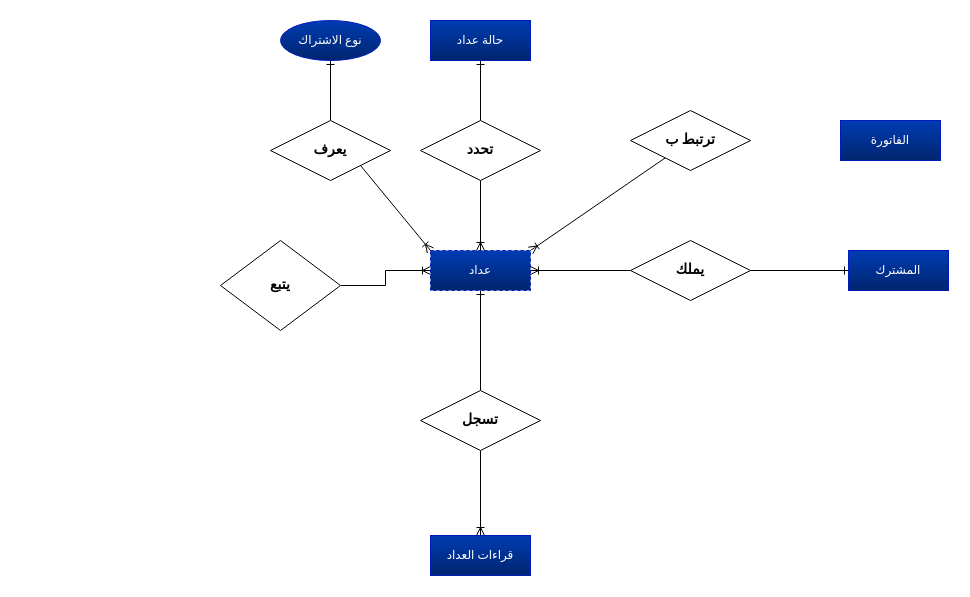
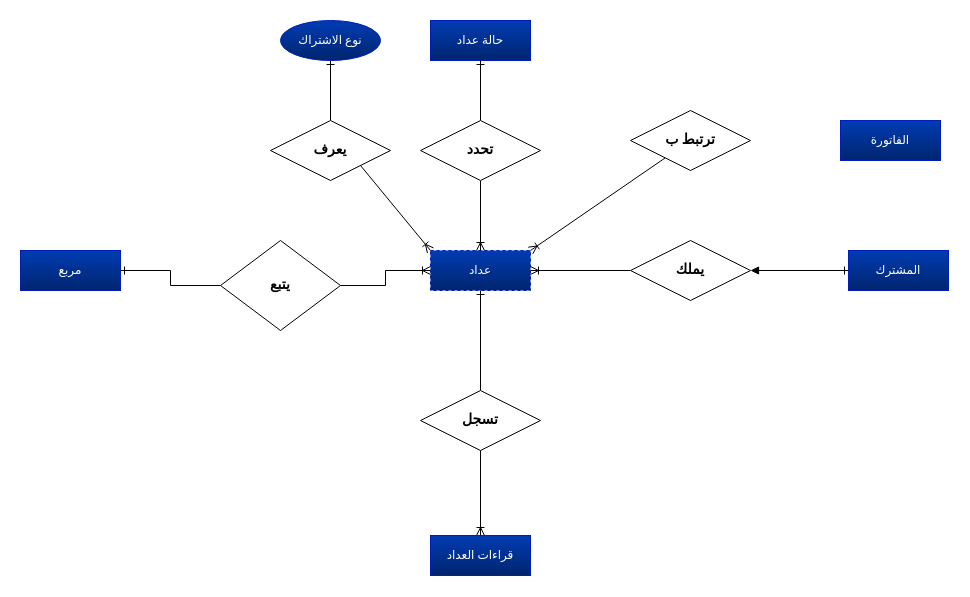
+ <mxCell id="4" value="مربع" style="whiteSpace=wrap;html=1;align=center;fontFamily=Readex Pro;fontSize=12;fontStyle=0;fontSource=https%3A%2F%2Ffonts.googleapis.com%2Fcss%3Ffamily%3DReadex%2BPro;gradientDirection=south;shadow=0;glass=0;rounded=0;fillColor=#003CB3;strokeColor=#001DBC;verticalAlign=middle;fontColor=#ffffff;gradientColor=#00256E;" vertex="1" parent="1"><mxGeometry x="20" y="250" width="100" height="40" as="geometry" /></mxCell>
- <mxCell id="19" value="" style="edgeStyle=orthogonalEdgeStyle;rounded=0;orthogonalLoop=1;jettySize=auto;html=1;exitX=0;exitY=0.5;exitDx=0;exitDy=0;entryX=1;entryY=0.5;entryDx=0;entryDy=0;endArrow=none;startFill=0;startArrow=ERone;fontSize=14;spacingBottom=0;spacingLeft=20;fontStyle=1" edge="1" parent="1" source="20" target="22"><mxGeometry x="-0.333" y="-10" relative="1" as="geometry"><mxPoint as="offset" /></mxGeometry></mxCell>
+ <mxCell id="19" value="" style="edgeStyle=orthogonalEdgeStyle;rounded=0;orthogonalLoop=1;jettySize=auto;html=1;exitX=0;exitY=0.5;exitDx=0;exitDy=0;entryX=1;entryY=0.5;entryDx=0;entryDy=0;endArrow=block;startFill=0;startArrow=ERone;fontSize=14;spacingBottom=0;spacingLeft=20;fontStyle=1;" edge="1" parent="1" source="20" target="22"><mxGeometry x="-0.333" y="-10" relative="1" as="geometry"><mxPoint as="offset" /></mxGeometry></mxCell>
+ <mxCell id="5" value="" style="edgeStyle=orthogonalEdgeStyle;rounded=0;orthogonalLoop=1;jettySize=auto;html=1;entryX=1;entryY=0.5;entryDx=0;entryDy=0;endArrow=ERone;endFill=0;fontStyle=1;fontSize=14;spacingRight=20;" edge="1" parent="1" source="6" target="4"><mxGeometry x="0.4" y="-10" relative="1" as="geometry"><mxPoint as="offset" /></mxGeometry></mxCell>
